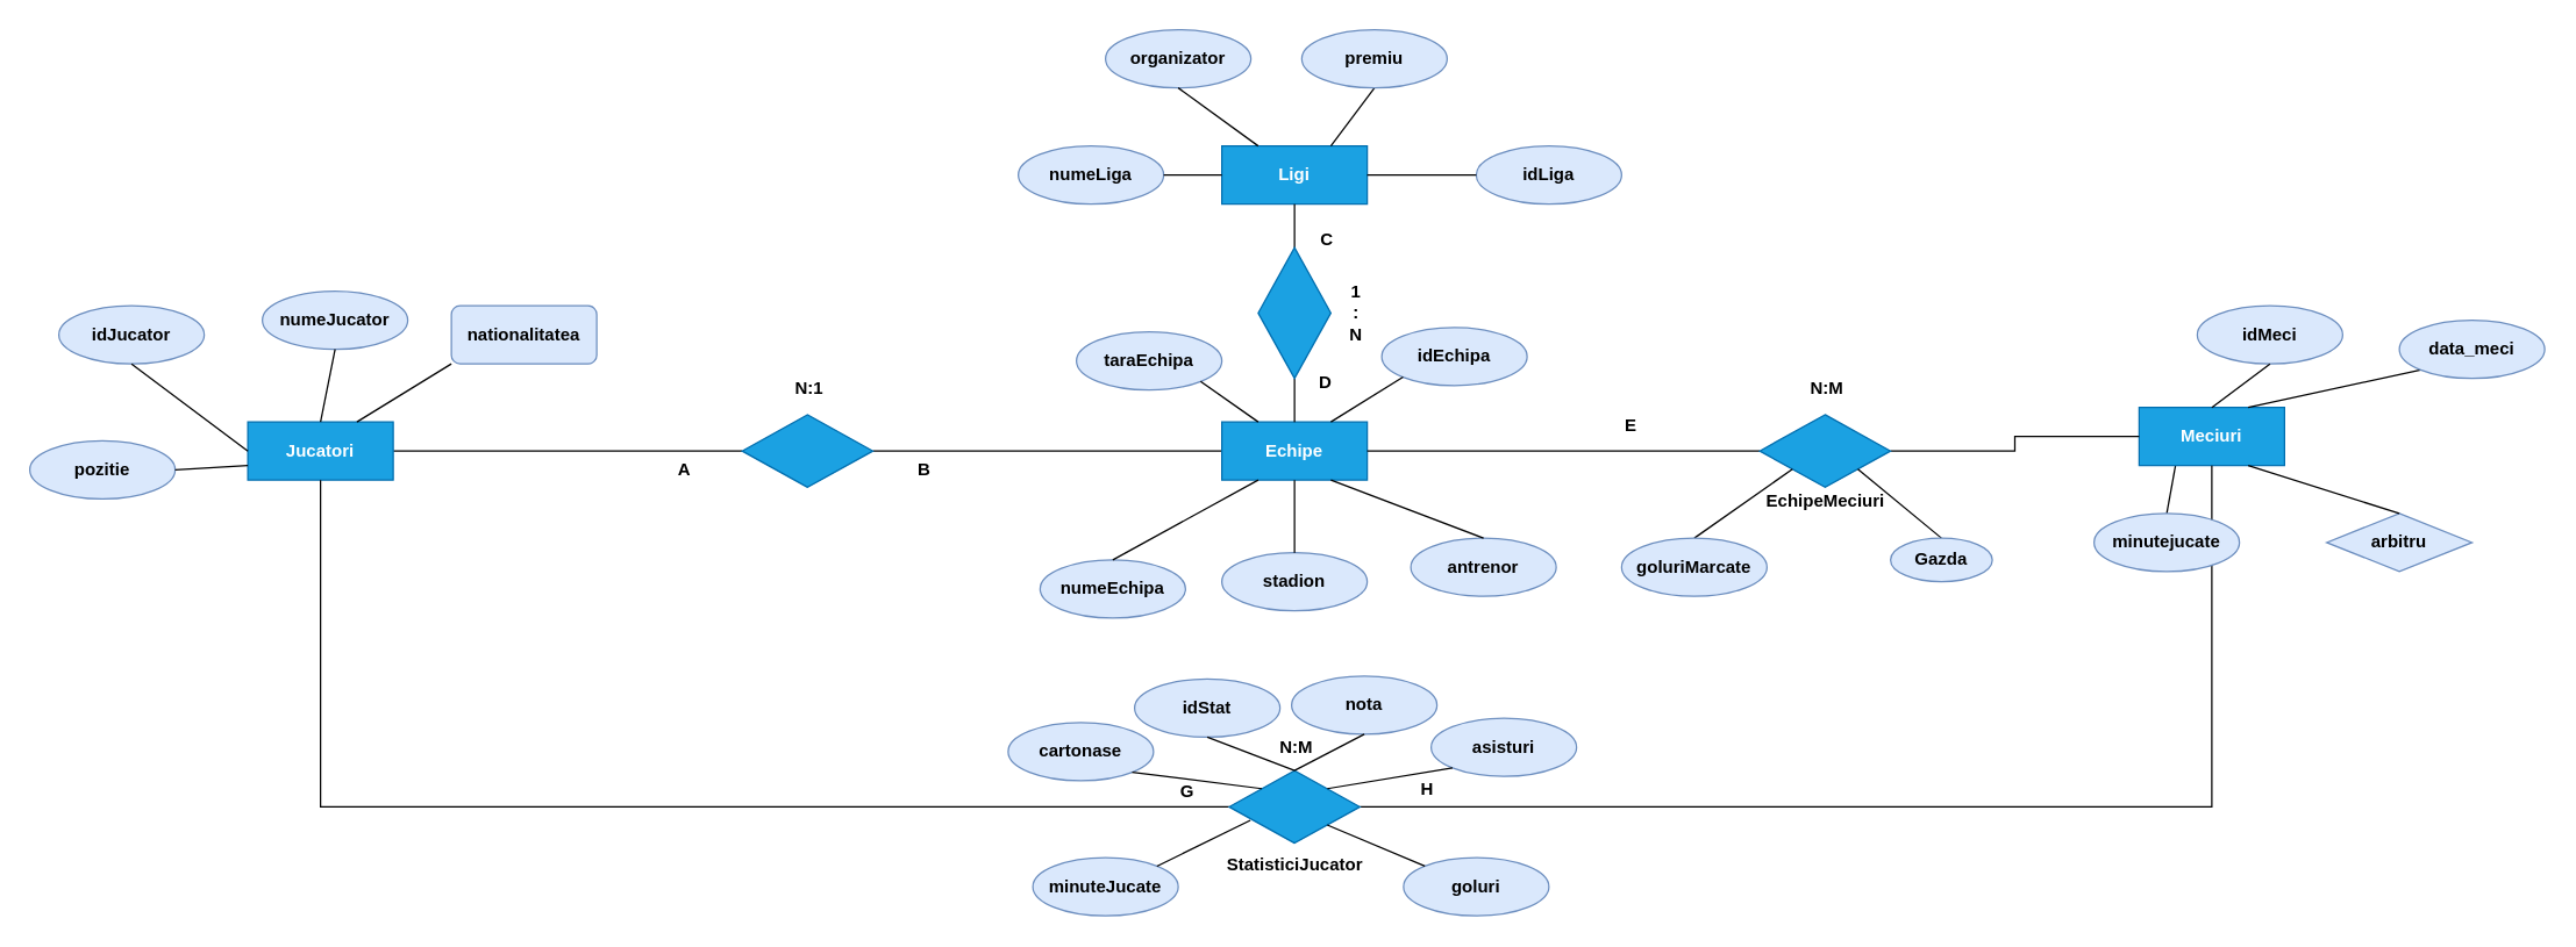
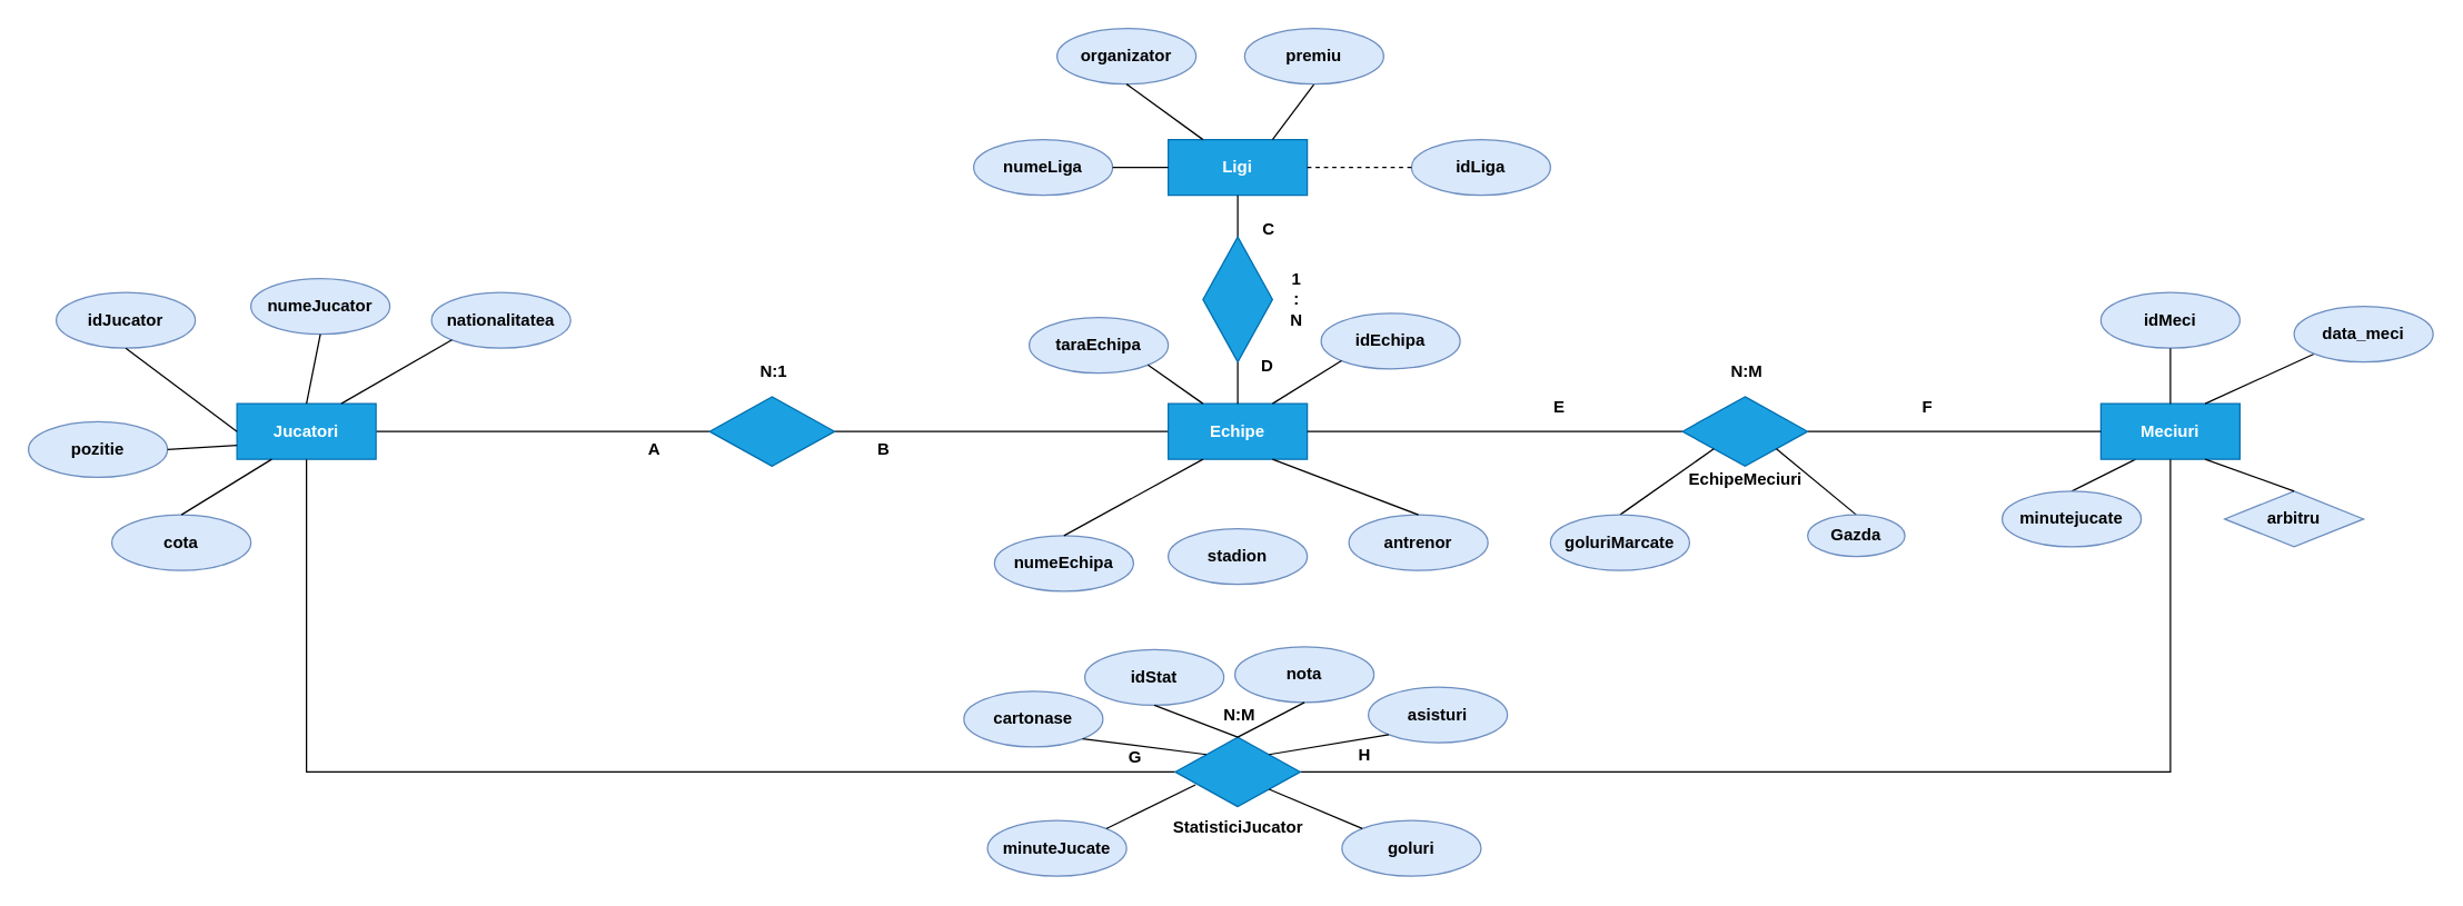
- <mxCell id="50" value="" style="endArrow=none;html=1;rounded=0;exitX=1;exitY=0.5;exitDx=0;exitDy=0;entryX=0;entryY=0.5;entryDx=0;entryDy=0;" edge="1" parent="1" source="9" target="49"><mxGeometry width="50" height="50" relative="1" as="geometry"><mxPoint x="1010" y="220" as="sourcePoint" /><mxPoint x="1060" as="targetPoint" y="170" /></mxGeometry></mxCell>
+ <mxCell id="50" value="" style="endArrow=none;html=1;rounded=0;exitX=1;exitY=0.5;exitDx=0;exitDy=0;entryX=0;entryY=0.5;entryDx=0;entryDy=0;dashed=1;" edge="1" parent="1" source="9" target="49"><mxGeometry width="50" height="50" relative="1" as="geometry"><mxPoint x="1010" y="220" as="sourcePoint" /><mxPoint x="1060" as="targetPoint" y="170" /></mxGeometry></mxCell>
- <mxCell id="17" value="nationalitatea" style="whiteSpace=wrap;html=1;align=center;fontStyle=1;labelBackgroundColor=none;fillColor=#dae8fc;strokeColor=#6c8ebf;rounded=1;" vertex="1" parent="1"><mxGeometry x="310" y="210" width="100" height="40" as="geometry" /></mxCell>
+ <mxCell id="17" value="nationalitatea" style="ellipse;whiteSpace=wrap;html=1;align=center;fontStyle=1;labelBackgroundColor=none;fillColor=#dae8fc;strokeColor=#6c8ebf;" vertex="1" parent="1"><mxGeometry x="310" y="210" width="100" height="40" as="geometry" /></mxCell>
+ <mxCell id="35" value="F" style="text;html=1;align=center;verticalAlign=middle;resizable=0;points=[];autosize=1;strokeColor=none;fillColor=none;fontStyle=1" vertex="1" parent="1"><mxGeometry x="1373" y="280" width="25" height="26" as="geometry" /></mxCell>
- <mxCell id="8" value="&lt;b&gt;Meciuri&lt;/b&gt;" style="whiteSpace=wrap;html=1;align=center;fillColor=#1ba1e2;fontColor=#ffffff;strokeColor=#006EAF;" vertex="1" parent="1"><mxGeometry x="1471" y="280" width="100" height="40" as="geometry" /></mxCell>
+ <mxCell id="8" value="&lt;b&gt;Meciuri&lt;/b&gt;" style="whiteSpace=wrap;html=1;align=center;fillColor=#1ba1e2;fontColor=#ffffff;strokeColor=#006EAF;" vertex="1" parent="1"><mxGeometry x="1511" y="290" width="100" height="40" as="geometry" /></mxCell>
+ <mxCell id="43" value="" style="endArrow=none;html=1;rounded=0;entryX=0.25;entryY=1;entryDx=0;entryDy=0;exitX=0.5;exitY=0;exitDx=0;exitDy=0;" edge="1" parent="1" source="42" target="3"><mxGeometry width="50" height="50" relative="1" as="geometry"><mxPoint x="660" y="320" as="sourcePoint" /><mxPoint x="710" y="270" as="targetPoint" /></mxGeometry></mxCell>
- <mxCell id="44" value="" style="endArrow=none;html=1;rounded=0;entryX=0.5;entryY=1;entryDx=0;entryDy=0;exitX=0.5;exitY=0;exitDx=0;exitDy=0;" edge="1" parent="1" source="41" target="5"><mxGeometry width="50" height="50" relative="1" as="geometry"><mxPoint x="980" y="370" as="sourcePoint" /><mxPoint x="1030" y="320" as="targetPoint" /></mxGeometry></mxCell>
+ <mxCell id="42" value="cota" style="ellipse;whiteSpace=wrap;html=1;align=center;fontStyle=1;labelBackgroundColor=none;fillColor=#dae8fc;strokeColor=#6c8ebf;" vertex="1" parent="1"><mxGeometry x="80" y="370" width="100" height="40" as="geometry" /></mxCell>
